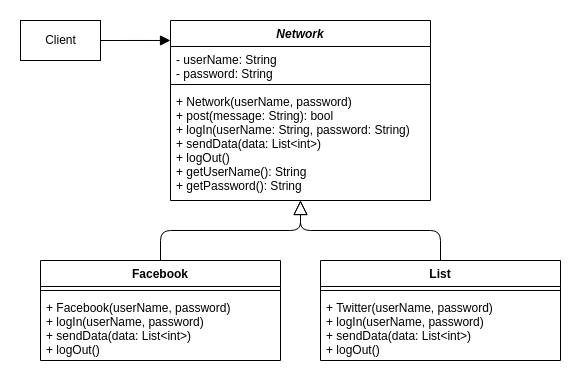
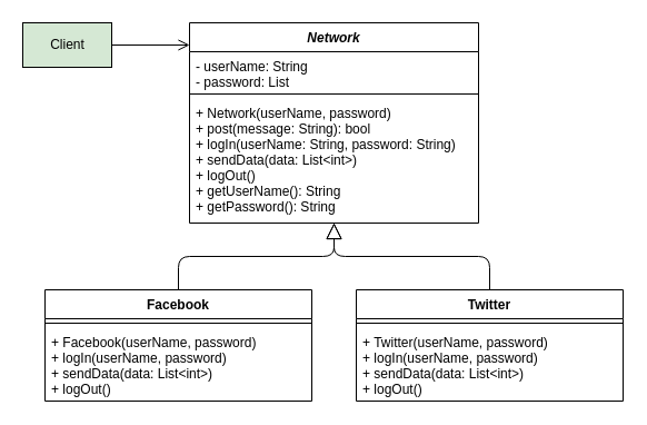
- <mxCell id="15" value="" style="endArrow=block;endFill=1;endSize=8;html=1;entryX=0;entryY=0.111;entryDx=0;entryDy=0;entryPerimeter=0;exitX=1;exitY=0.5;exitDx=0;exitDy=0;" edge="1" parent="1" source="14" target="2"><mxGeometry width="160" relative="1" as="geometry"><mxPoint x="0" y="140" as="sourcePoint" /><mxPoint x="160" y="140" as="targetPoint" /></mxGeometry></mxCell>
+ <mxCell id="15" value="" style="endArrow=open;endFill=1;endSize=8;html=1;entryX=0;entryY=0.111;entryDx=0;entryDy=0;entryPerimeter=0;exitX=1;exitY=0.5;exitDx=0;exitDy=0;" edge="1" parent="1" source="14" target="2"><mxGeometry width="160" relative="1" as="geometry"><mxPoint x="0" y="140" as="sourcePoint" /><mxPoint x="160" y="140" as="targetPoint" /></mxGeometry></mxCell>
- <mxCell id="14" value="Client" style="html=1;" vertex="1" parent="1"><mxGeometry x="20" y="20" width="80" height="40" as="geometry" /></mxCell>
+ <mxCell id="14" value="Client" style="html=1;fillColor=#d5e8d4;" vertex="1" parent="1"><mxGeometry x="20" y="20" width="80" height="40" as="geometry" /></mxCell>
- <mxCell id="3" value="- userName: String&#10;- password: String" style="text;strokeColor=none;fillColor=none;align=left;verticalAlign=top;spacingLeft=4;spacingRight=4;overflow=hidden;rotatable=0;points=[[0,0.5],[1,0.5]];portConstraint=eastwest;" vertex="1" parent="2"><mxGeometry y="26" width="260" height="34" as="geometry" /></mxCell>
+ <mxCell id="3" value="- userName: String&#10;- password: List" style="text;strokeColor=none;fillColor=none;align=left;verticalAlign=top;spacingLeft=4;spacingRight=4;overflow=hidden;rotatable=0;points=[[0,0.5],[1,0.5]];portConstraint=eastwest;" vertex="1" parent="2"><mxGeometry y="26" width="260" height="34" as="geometry" /></mxCell>
- <mxCell id="9" value="List" style="swimlane;fontStyle=1;align=center;verticalAlign=top;childLayout=stackLayout;horizontal=1;startSize=26;horizontalStack=0;resizeParent=1;resizeParentMax=0;resizeLast=0;collapsible=1;marginBottom=0;" vertex="1" parent="1"><mxGeometry x="320" y="260" width="240" height="100" as="geometry" /></mxCell>
+ <mxCell id="9" value="Twitter" style="swimlane;fontStyle=1;align=center;verticalAlign=top;childLayout=stackLayout;horizontal=1;startSize=26;horizontalStack=0;resizeParent=1;resizeParentMax=0;resizeLast=0;collapsible=1;marginBottom=0;" vertex="1" parent="1"><mxGeometry x="320" y="260" width="240" height="100" as="geometry" /></mxCell>
